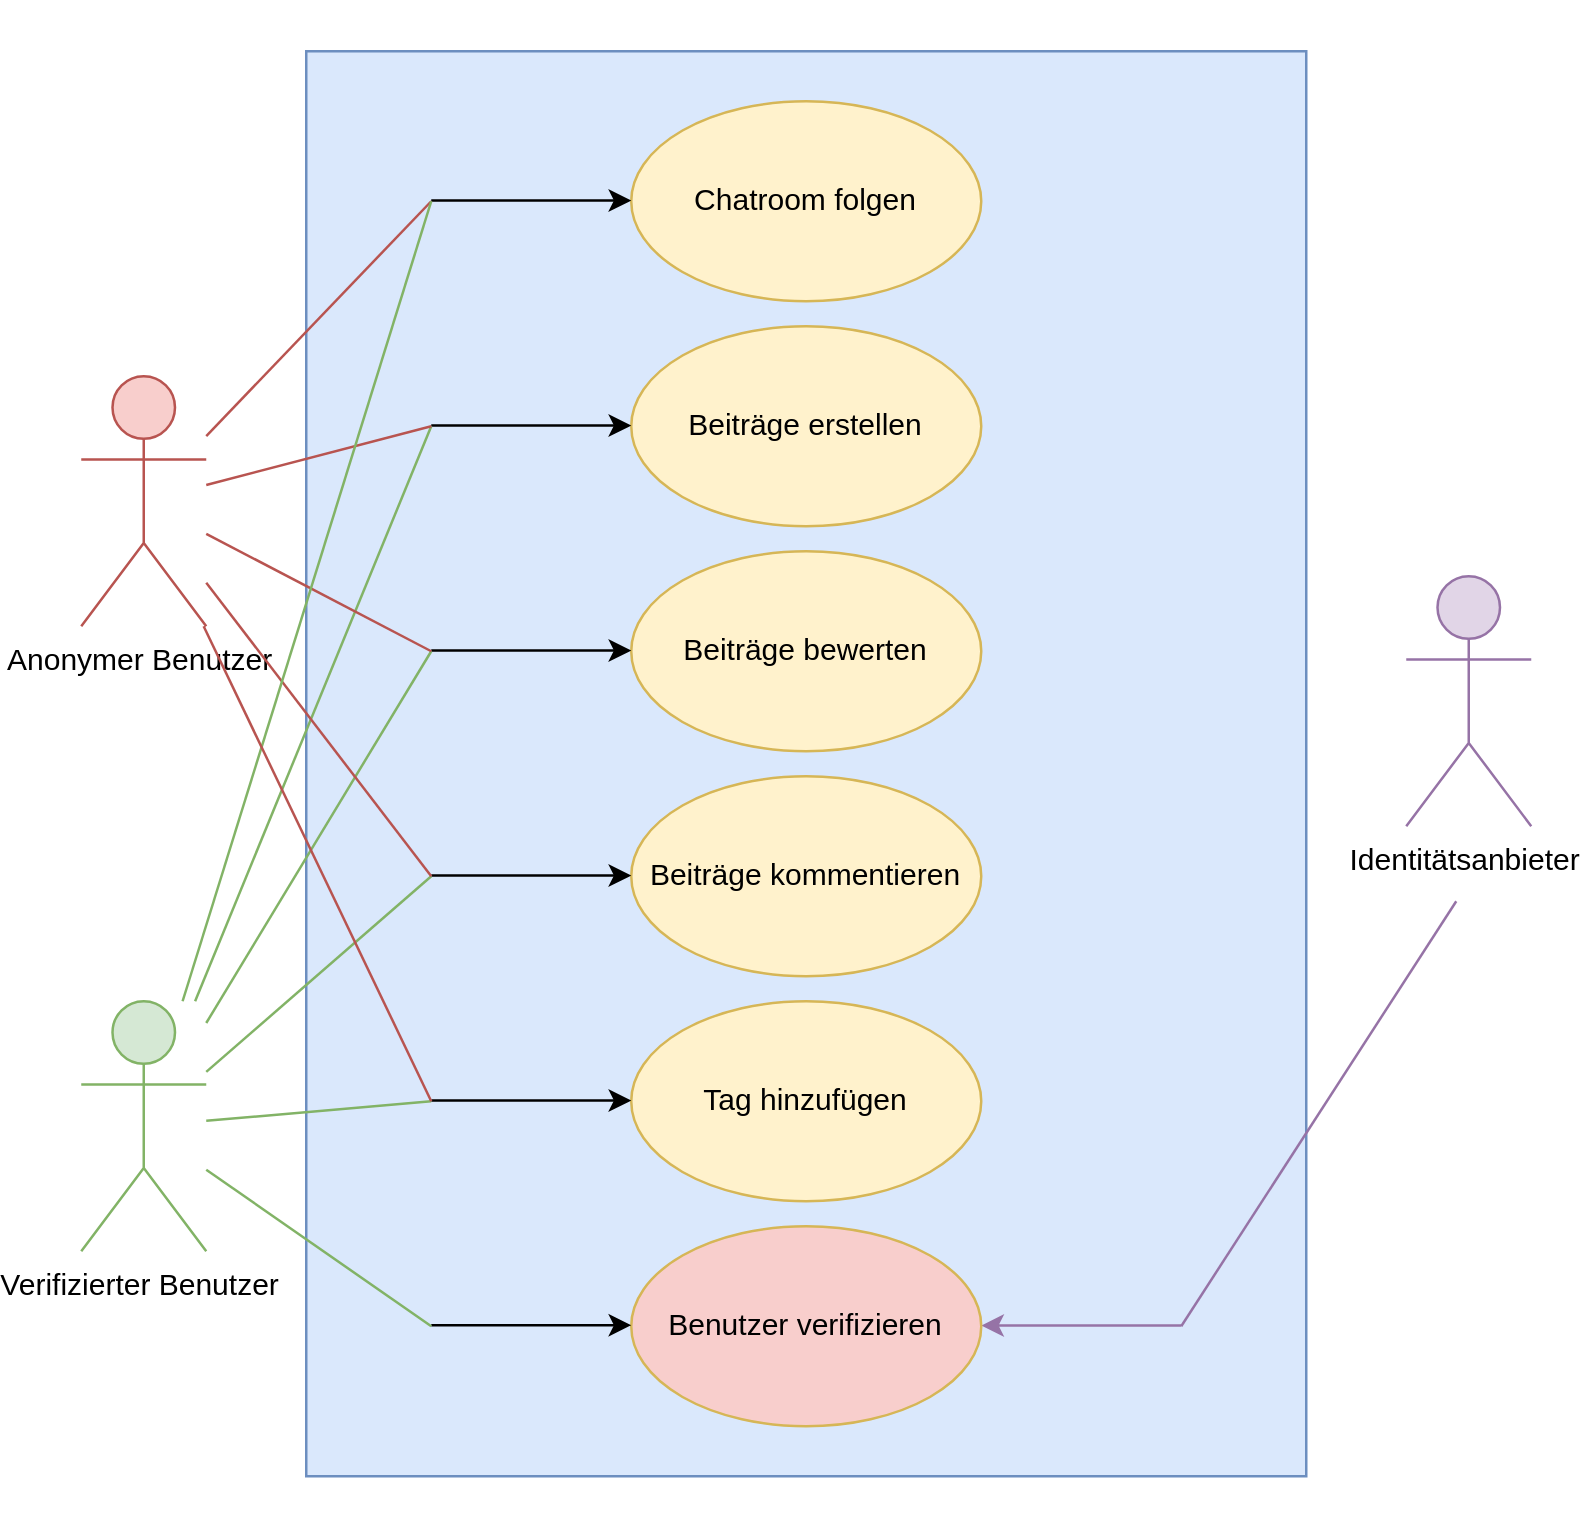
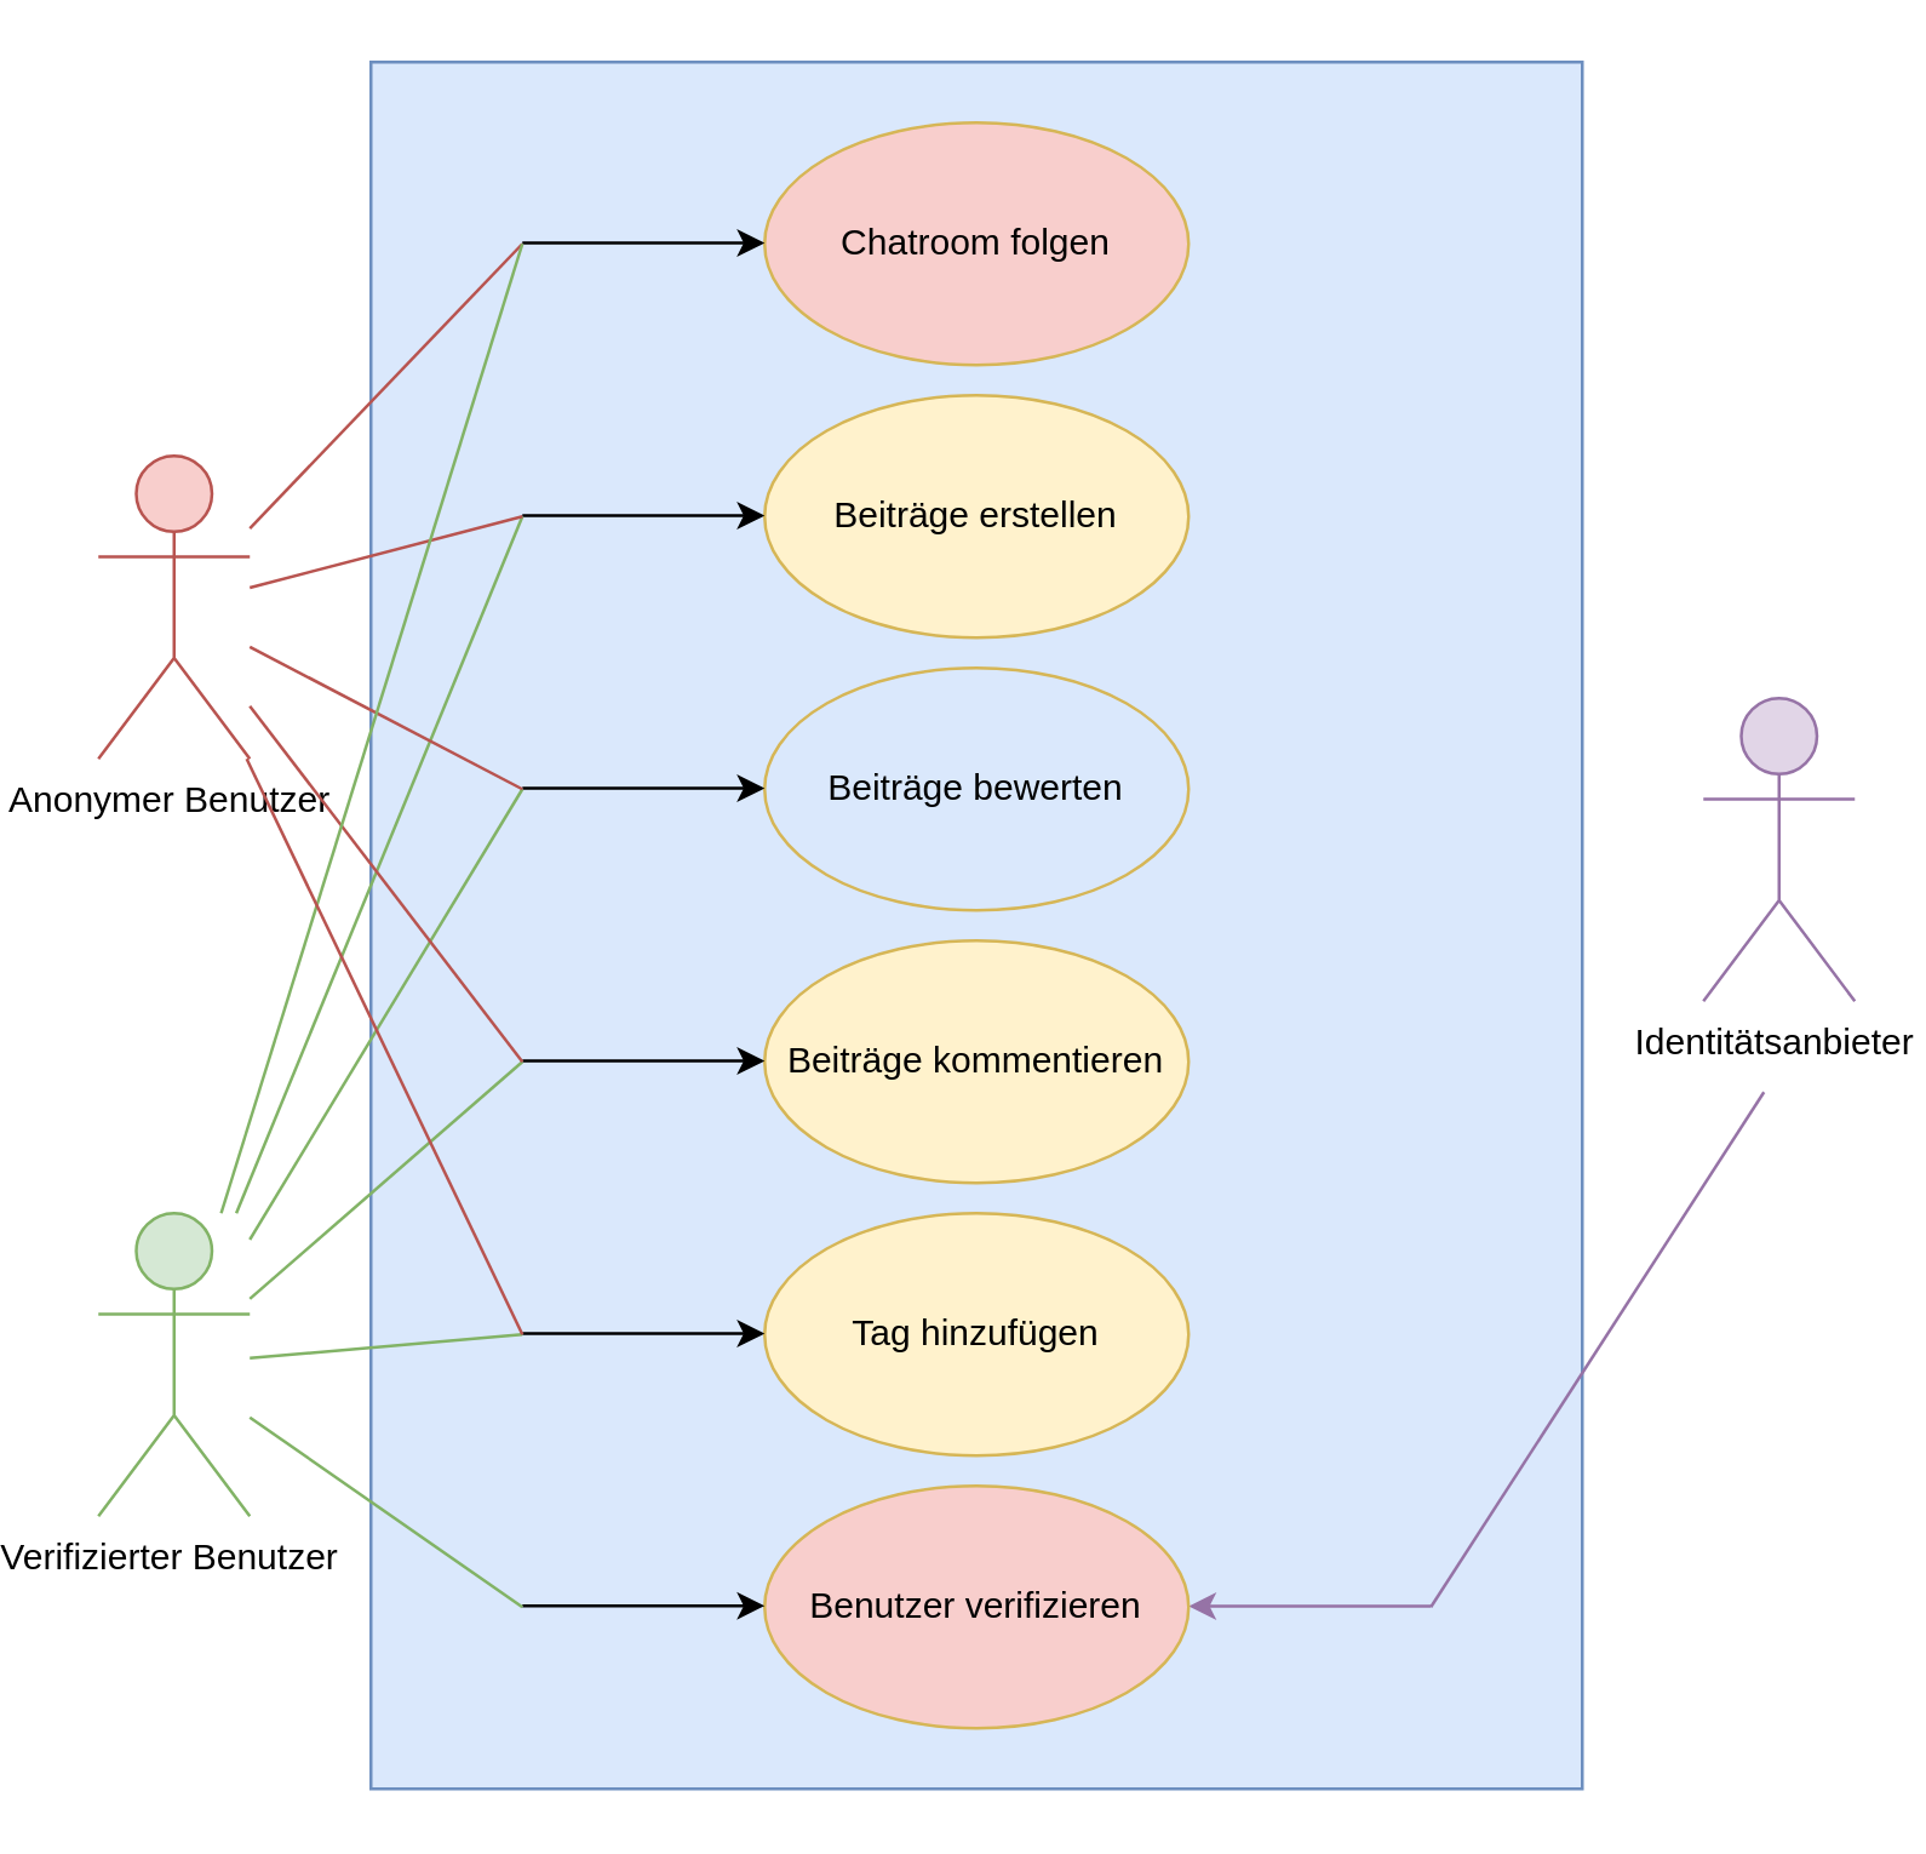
- <mxCell id="23" value="Chatroom folgen" style="ellipse;whiteSpace=wrap;html=1;fillColor=#fff2cc;strokeColor=#d6b656;" parent="1" vertex="1"><mxGeometry x="240" y="40" width="140" height="80" as="geometry" /></mxCell>
+ <mxCell id="23" value="Chatroom folgen" style="ellipse;whiteSpace=wrap;html=1;fillColor=#f8cecc;strokeColor=#d6b656;" parent="1" vertex="1"><mxGeometry x="240" y="40" width="140" height="80" as="geometry" /></mxCell>
- <mxCell id="4" value="Beiträge bewerten" style="ellipse;whiteSpace=wrap;html=1;fillColor=#fff2cc;strokeColor=#d6b656;" parent="1" vertex="1"><mxGeometry x="240" y="220" width="140" height="80" as="geometry" /></mxCell>
+ <mxCell id="4" value="Beiträge bewerten" style="ellipse;whiteSpace=wrap;html=1;fillColor=#dae8fc;strokeColor=#d6b656;" parent="1" vertex="1"><mxGeometry x="240" y="220" width="140" height="80" as="geometry" /></mxCell>
